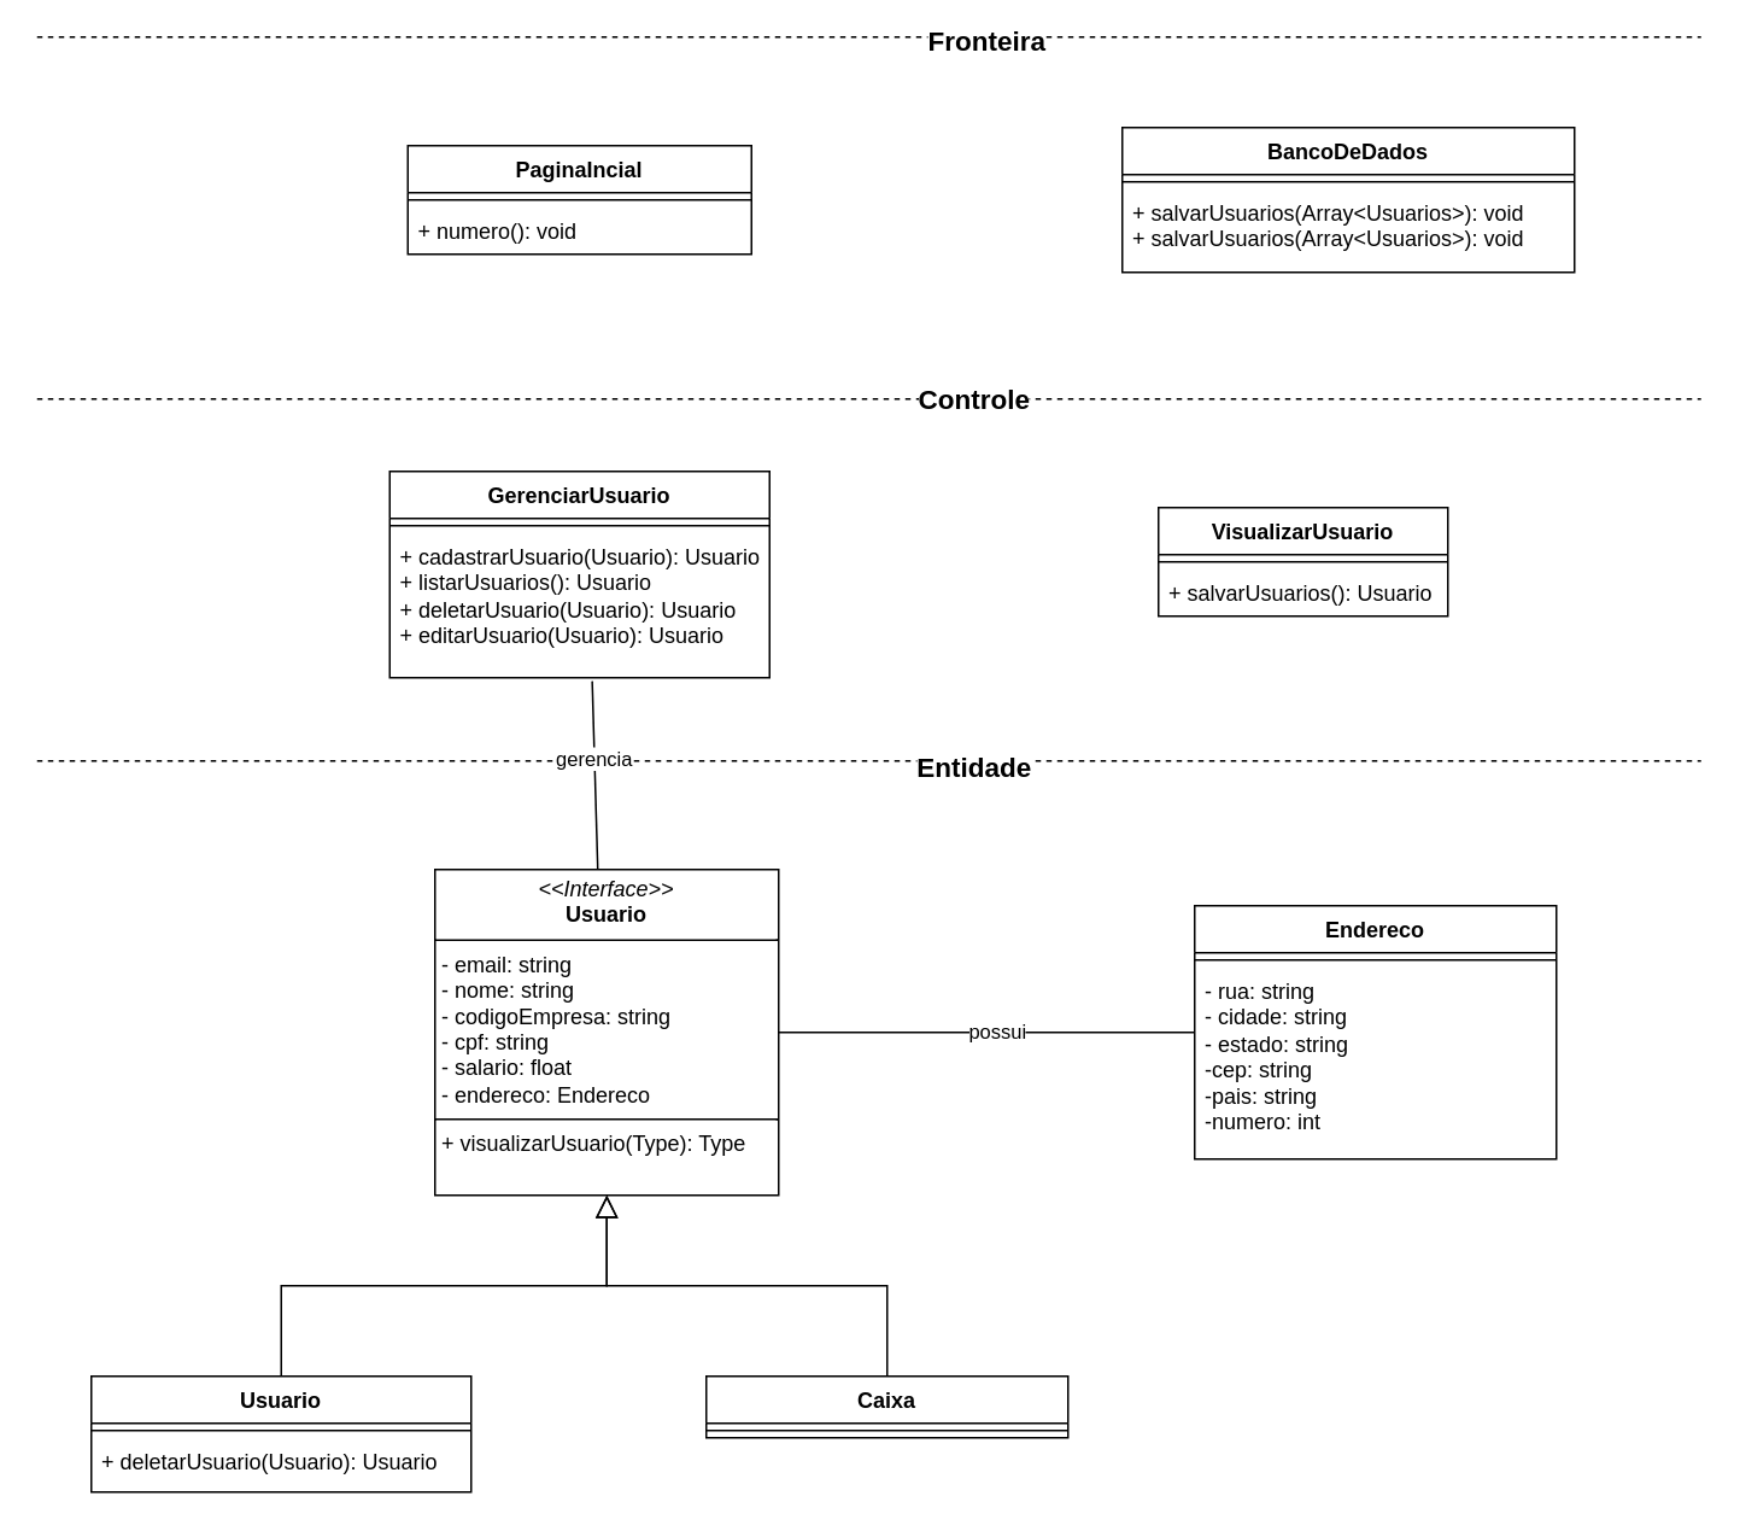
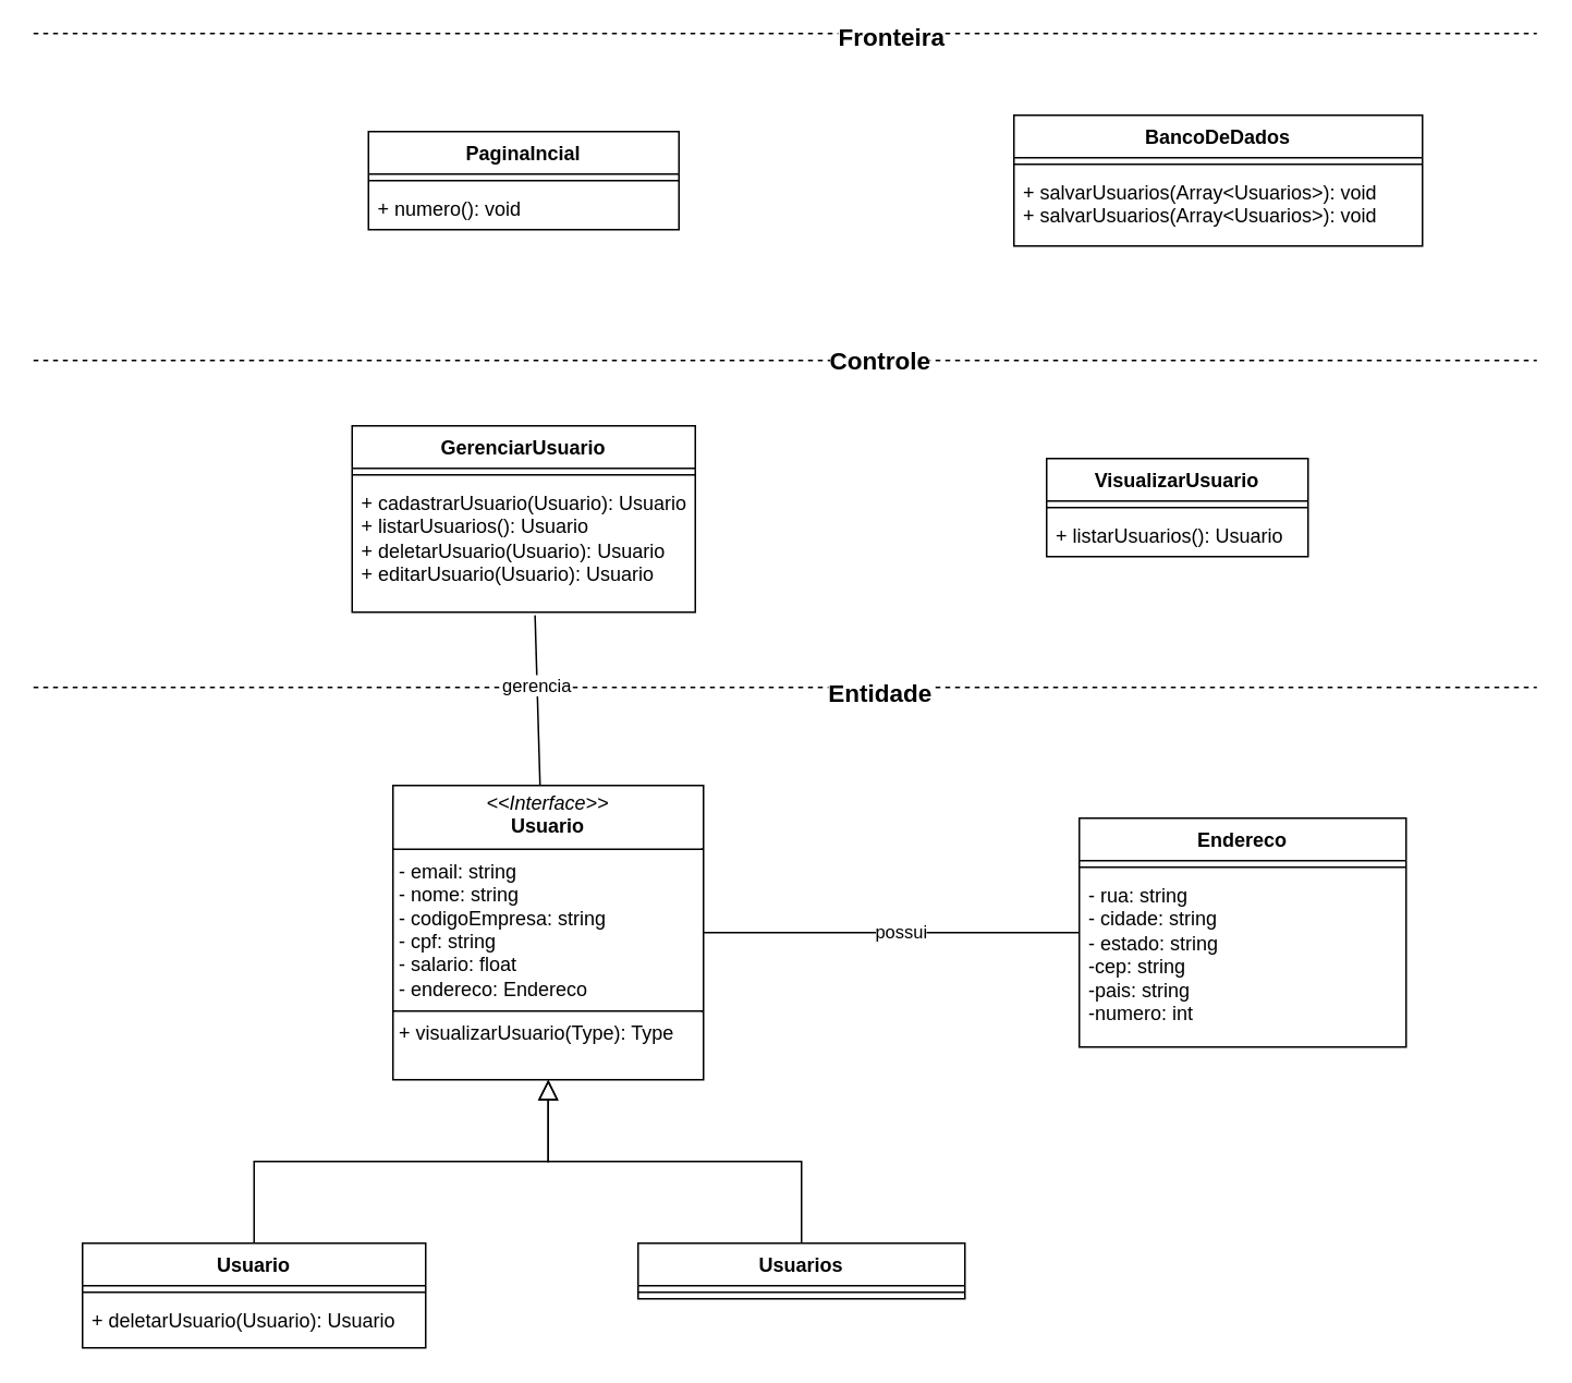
- <mxCell id="28" value="+ salvarUsuarios(): Usuario" style="text;strokeColor=none;fillColor=none;align=left;verticalAlign=top;spacingLeft=4;spacingRight=4;overflow=hidden;rotatable=0;points=[[0,0.5],[1,0.5]];portConstraint=eastwest;whiteSpace=wrap;html=1;" vertex="1" parent="26"><mxGeometry y="34" width="160" height="26" as="geometry" /></mxCell>
+ <mxCell id="28" value="+ listarUsuarios(): Usuario" style="text;strokeColor=none;fillColor=none;align=left;verticalAlign=top;spacingLeft=4;spacingRight=4;overflow=hidden;rotatable=0;points=[[0,0.5],[1,0.5]];portConstraint=eastwest;whiteSpace=wrap;html=1;" vertex="1" parent="26"><mxGeometry y="34" width="160" height="26" as="geometry" /></mxCell>
- <mxCell id="21" value="Caixa" style="swimlane;fontStyle=1;align=center;verticalAlign=top;childLayout=stackLayout;horizontal=1;startSize=26;horizontalStack=0;resizeParent=1;resizeParentMax=0;resizeLast=0;collapsible=1;marginBottom=0;whiteSpace=wrap;html=1;" vertex="1" parent="1"><mxGeometry x="390" y="760" width="200" height="34" as="geometry" /></mxCell>
+ <mxCell id="21" value="Usuarios" style="swimlane;fontStyle=1;align=center;verticalAlign=top;childLayout=stackLayout;horizontal=1;startSize=26;horizontalStack=0;resizeParent=1;resizeParentMax=0;resizeLast=0;collapsible=1;marginBottom=0;whiteSpace=wrap;html=1;" vertex="1" parent="1"><mxGeometry x="390" y="760" width="200" height="34" as="geometry" /></mxCell>
